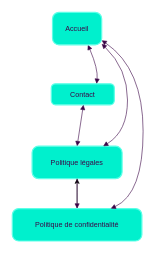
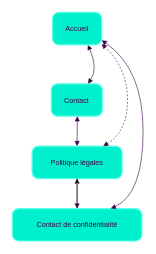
- <mxCell id="2" value="Contact" style="rounded=1;arcSize=20;strokeWidth=2;fontColor=#3B0647;fillColor=#00F0CD;strokeColor=#5CFFE7;" parent="1" vertex="1"><mxGeometry x="85" y="139" width="105" height="35" as="geometry" /></mxCell>
+ <mxCell id="2" value="Contact" style="rounded=1;arcSize=20;strokeWidth=2;fontColor=#3B0647;fillColor=#00F0CD;strokeColor=#5CFFE7;" parent="1" vertex="1"><mxGeometry x="85" y="139" width="85" height="54" as="geometry" /></mxCell>
- <mxCell id="7" value="" style="curved=1;startArrow=block;endArrow=block;exitX=0.79;exitY=0;entryX=1;entryY=0.97;startFill=1;strokeColor=#3B0647;" parent="1" source="3" target="11" edge="1"><mxGeometry relative="1" as="geometry"><Array as="points"><mxPoint x="212" y="218" /><mxPoint x="212" y="114" /></Array></mxGeometry></mxCell>
+ <mxCell id="7" value="" style="curved=1;startArrow=block;endArrow=block;exitX=0.79;exitY=0;entryX=1;entryY=0.97;startFill=1;strokeColor=#3B0647;dashed=1;" parent="1" source="3" target="11" edge="1"><mxGeometry relative="1" as="geometry"><Array as="points"><mxPoint x="212" y="218" /><mxPoint x="212" y="114" /></Array></mxGeometry></mxCell>
- <mxCell id="5" value="Politique de confidentialité" style="rounded=1;arcSize=20;strokeWidth=2;fontColor=#3B0647;fillColor=#00F0CD;strokeColor=#5CFFE7;" parent="1" vertex="1"><mxGeometry x="20" y="347" width="216" height="54" as="geometry" /></mxCell>
+ <mxCell id="5" value="Contact de confidentialité" style="rounded=1;arcSize=20;strokeWidth=2;fontColor=#3B0647;fillColor=#00F0CD;strokeColor=#5CFFE7;" parent="1" vertex="1"><mxGeometry x="20" y="347" width="216" height="54" as="geometry" /></mxCell>
